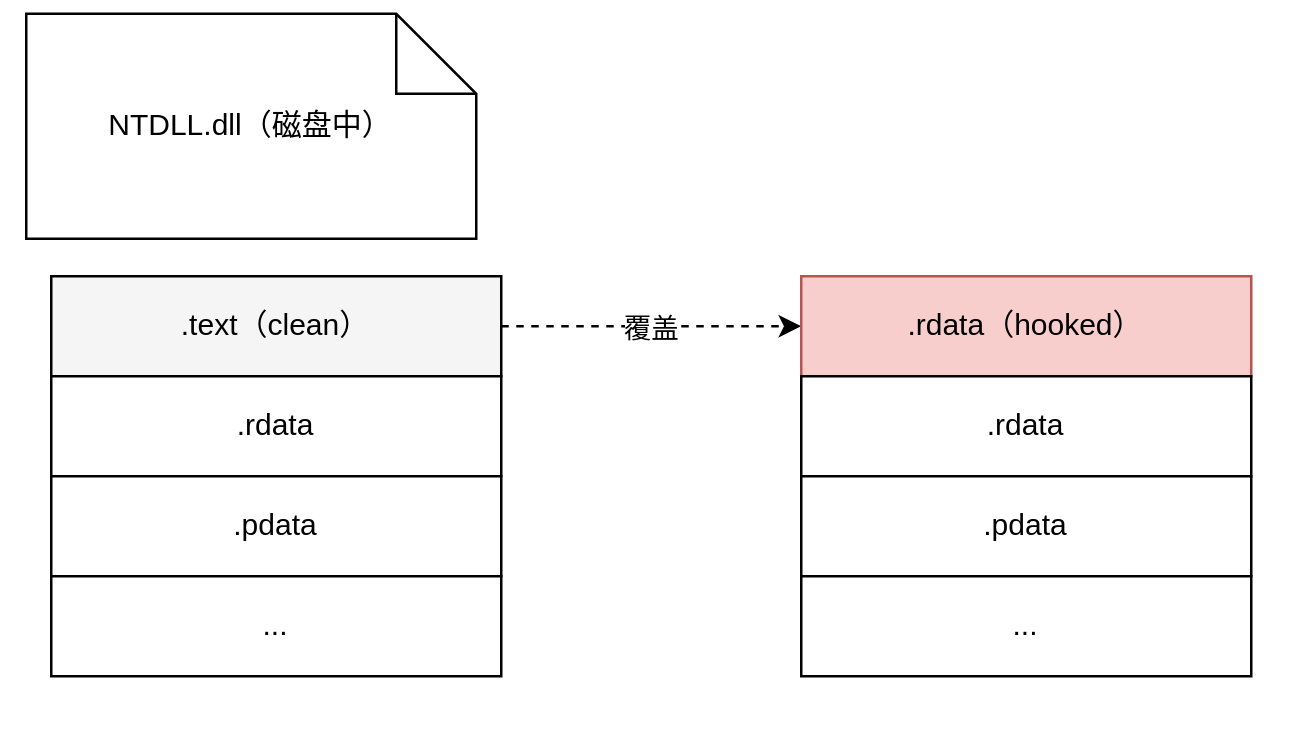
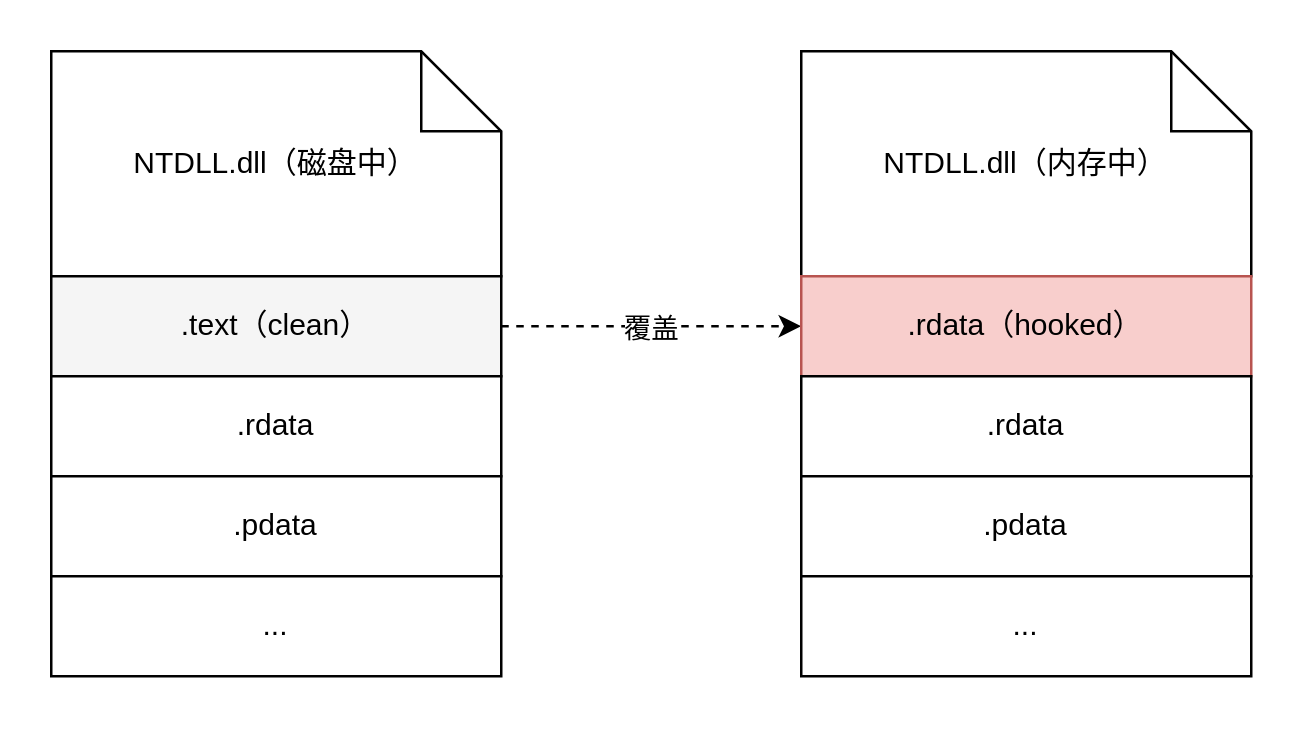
- <mxCell id="2" value="NTDLL.dll（磁盘中）" style="shape=note;size=32;whiteSpace=wrap;html=1;" vertex="1" parent="1"><mxGeometry x="10" y="5" width="180" height="90" as="geometry" /></mxCell>
+ <mxCell id="2" value="NTDLL.dll（磁盘中）" style="shape=note;size=32;whiteSpace=wrap;html=1;" vertex="1" parent="1"><mxGeometry x="20" y="20" width="180" height="90" as="geometry" /></mxCell>
+ <mxCell id="9" value="NTDLL.dll（内存中）" style="shape=note;size=32;whiteSpace=wrap;html=1;" vertex="1" parent="1"><mxGeometry x="320" y="20" width="180" height="90" as="geometry" /></mxCell>
